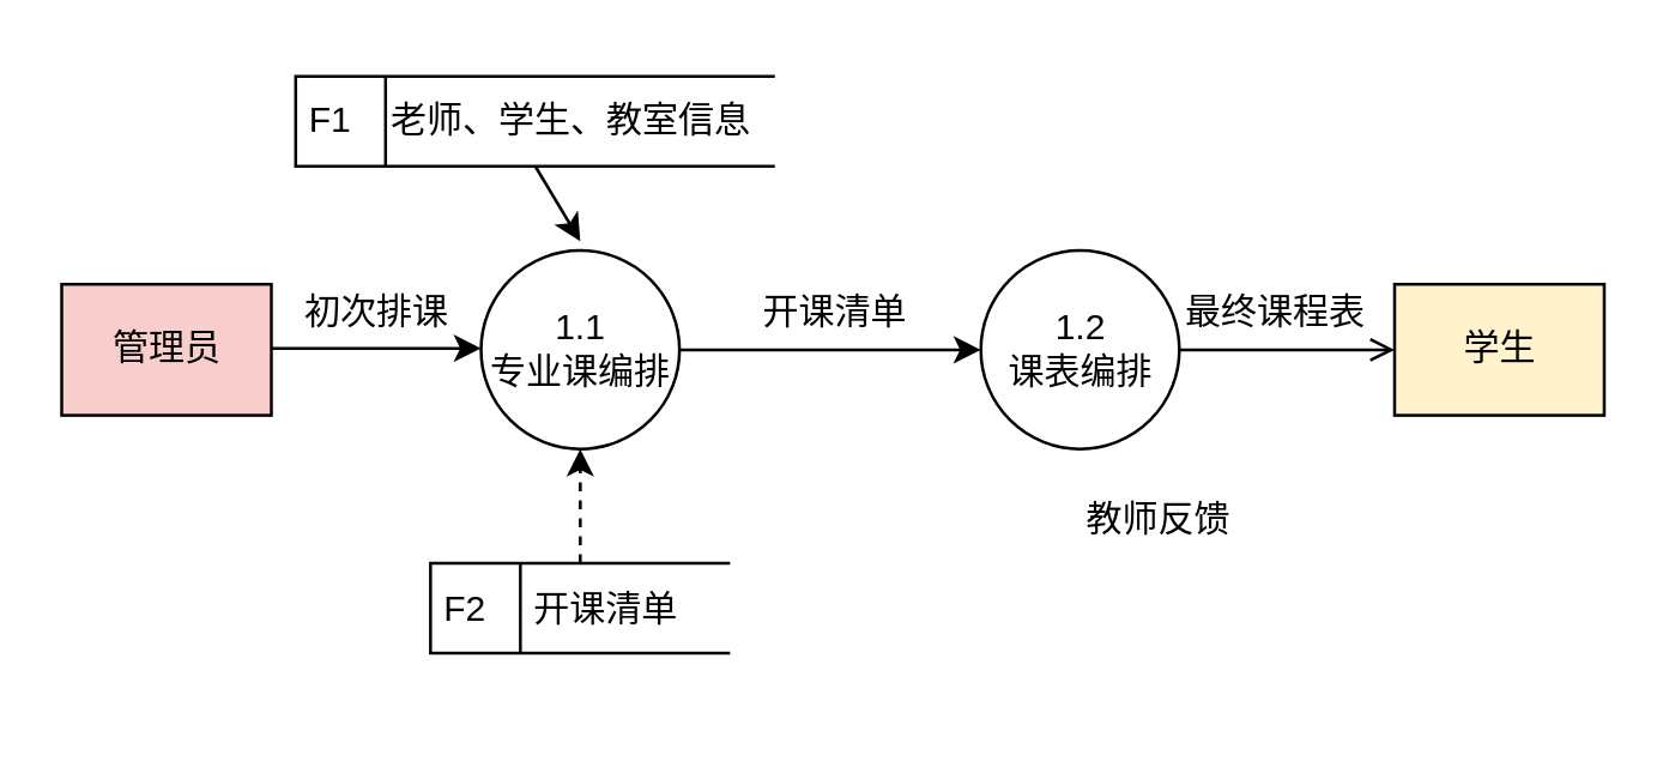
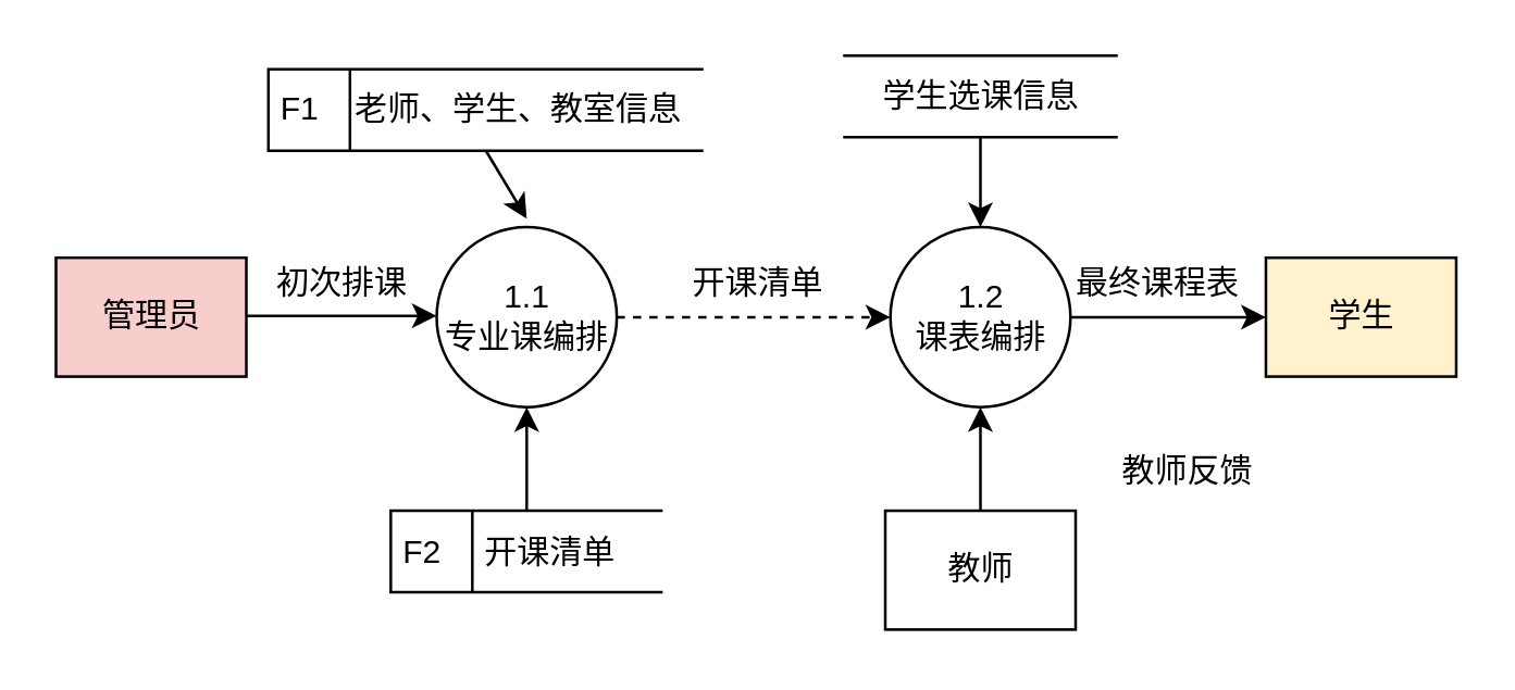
+ <mxCell id="20" value="学生选课信息" style="html=1;dashed=0;whitespace=wrap;shape=partialRectangle;right=0;left=0;" vertex="1" parent="1"><mxGeometry x="310" y="20" width="100" height="30" as="geometry" /></mxCell>
+ <mxCell id="19" style="edgeStyle=none;html=1;exitX=0.5;exitY=1;exitDx=0;exitDy=0;entryX=0.5;entryY=0;entryDx=0;entryDy=0;" edge="1" parent="1" source="20" target="16"><mxGeometry relative="1" as="geometry" /></mxCell>
- <mxCell id="8" style="edgeStyle=none;html=1;exitX=1;exitY=0.5;exitDx=0;exitDy=0;entryX=0;entryY=0.5;entryDx=0;entryDy=0;" edge="1" parent="1" source="9" target="16"><mxGeometry relative="1" as="geometry"><mxPoint x="300" y="116" as="targetPoint" /></mxGeometry></mxCell>
+ <mxCell id="8" style="edgeStyle=none;html=1;exitX=1;exitY=0.5;exitDx=0;exitDy=0;entryX=0;entryY=0.5;entryDx=0;entryDy=0;dashed=1;" edge="1" parent="1" source="9" target="16"><mxGeometry relative="1" as="geometry"><mxPoint x="300" y="116" as="targetPoint" /></mxGeometry></mxCell>
- <mxCell id="15" value="" style="edgeStyle=none;html=1;entryX=0;entryY=0.5;entryDx=0;entryDy=0;endArrow=open;" edge="1" parent="1" source="16" target="17"><mxGeometry relative="1" as="geometry"><mxPoint x="434.99" y="116" as="targetPoint" /></mxGeometry></mxCell>
+ <mxCell id="15" value="" style="edgeStyle=none;html=1;entryX=0;entryY=0.5;entryDx=0;entryDy=0;" edge="1" parent="1" source="16" target="17"><mxGeometry relative="1" as="geometry"><mxPoint x="434.99" y="116" as="targetPoint" /></mxGeometry></mxCell>
- <mxCell id="11" style="edgeStyle=none;html=1;exitX=0.5;exitY=0;exitDx=0;exitDy=0;entryX=0.5;entryY=1;entryDx=0;entryDy=0;dashed=1;" edge="1" parent="1" source="12" target="9"><mxGeometry relative="1" as="geometry"><mxPoint x="193" y="150" as="targetPoint" /></mxGeometry></mxCell>
+ <mxCell id="11" style="edgeStyle=none;html=1;exitX=0.5;exitY=0;exitDx=0;exitDy=0;entryX=0.5;entryY=1;entryDx=0;entryDy=0;" edge="1" parent="1" source="12" target="9"><mxGeometry relative="1" as="geometry"><mxPoint x="193" y="150" as="targetPoint" /></mxGeometry></mxCell>
+ <mxCell id="5" style="edgeStyle=none;html=1;exitX=0.5;exitY=0;exitDx=0;exitDy=0;entryX=0.5;entryY=1;entryDx=0;entryDy=0;" edge="1" parent="1" source="6" target="16"><mxGeometry relative="1" as="geometry" /></mxCell>
- <mxCell id="13" value="教师反馈" style="text;html=1;align=center;verticalAlign=middle;resizable=0;points=[];autosize=1;strokeColor=none;fillColor=none;" vertex="1" parent="1"><mxGeometry x="351.24" y="157.51" width="70" height="30" as="geometry" /></mxCell>
+ <mxCell id="13" value="教师反馈" style="text;html=1;align=center;verticalAlign=middle;resizable=0;points=[];autosize=1;strokeColor=none;fillColor=none;" vertex="1" parent="1"><mxGeometry x="401.24" y="157.51" width="70" height="30" as="geometry" /></mxCell>
+ <mxCell id="6" value="教师" style="html=1;dashed=0;whitespace=wrap;" vertex="1" parent="1"><mxGeometry x="325" y="187.51" width="70" height="43.75" as="geometry" /></mxCell>
